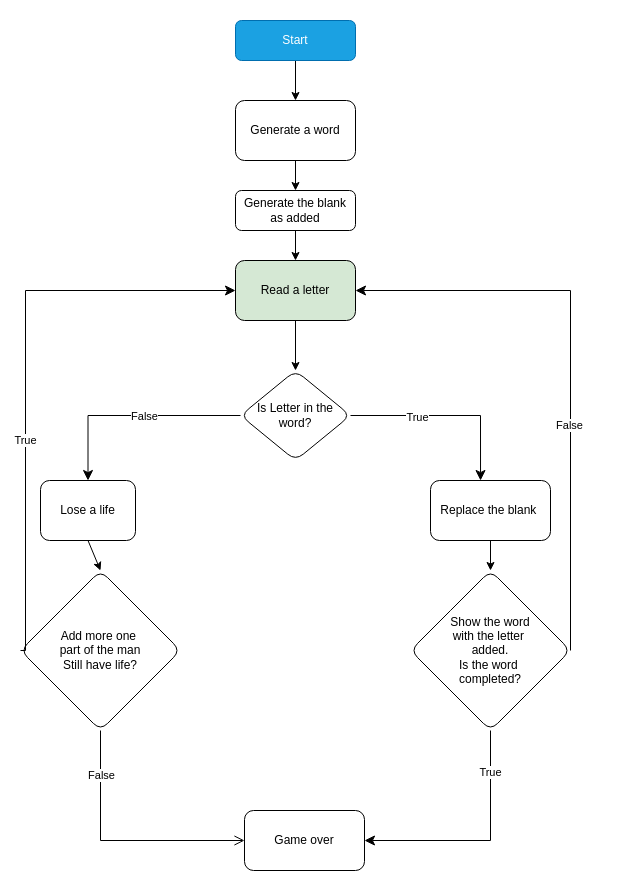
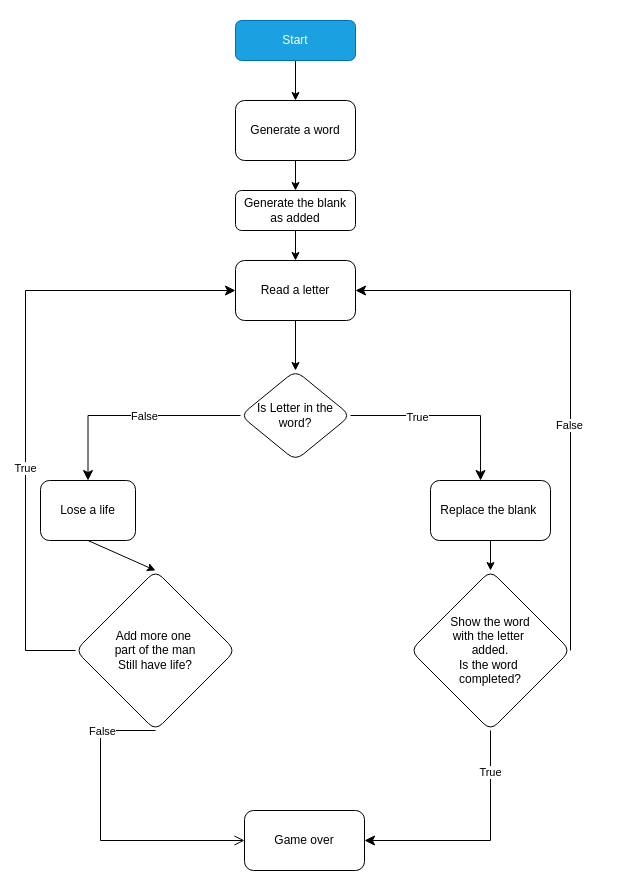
- <mxCell id="20" value="Read a letter" style="rounded=1;whiteSpace=wrap;html=1;fillColor=#d5e8d4;" parent="1" vertex="1"><mxGeometry x="235" y="260" width="120" height="60" as="geometry" /></mxCell>
+ <mxCell id="20" value="Read a letter" style="rounded=1;whiteSpace=wrap;html=1;" parent="1" vertex="1"><mxGeometry x="235" y="260" width="120" height="60" as="geometry" /></mxCell>
- <mxCell id="8" value="Add more one&amp;nbsp;&lt;div&gt;part of the man&lt;/div&gt;&lt;div&gt;Still have life?&lt;/div&gt;" style="rhombus;whiteSpace=wrap;html=1;rounded=1;" parent="1" vertex="1"><mxGeometry x="20" y="570" width="160" height="160" as="geometry" /></mxCell>
+ <mxCell id="8" value="Add more one&amp;nbsp;&lt;div&gt;part of the man&lt;/div&gt;&lt;div&gt;Still have life?&lt;/div&gt;" style="rhombus;whiteSpace=wrap;html=1;rounded=1;" parent="1" vertex="1"><mxGeometry x="75" y="570" width="160" height="160" as="geometry" /></mxCell>
